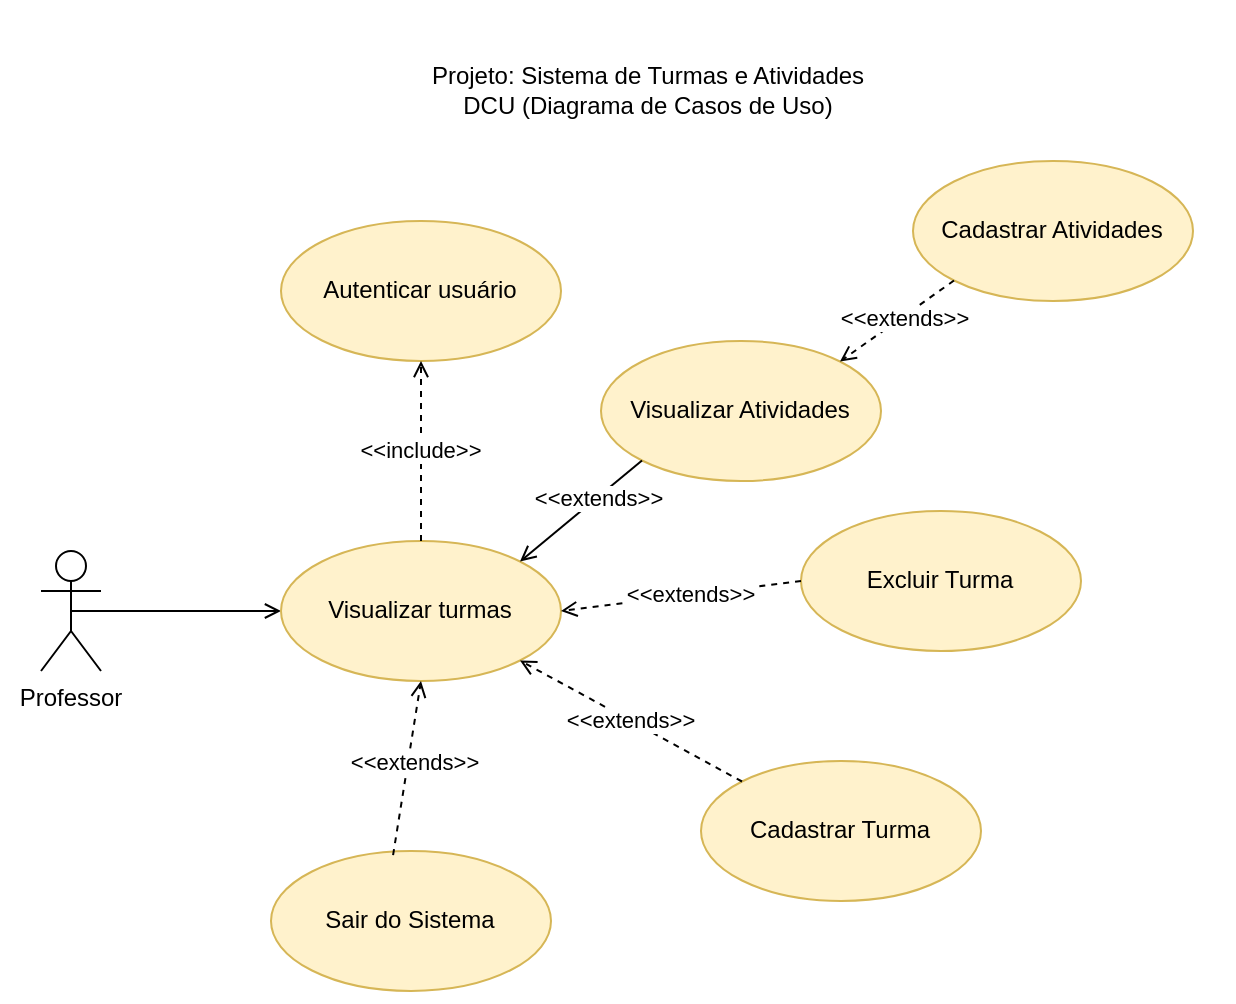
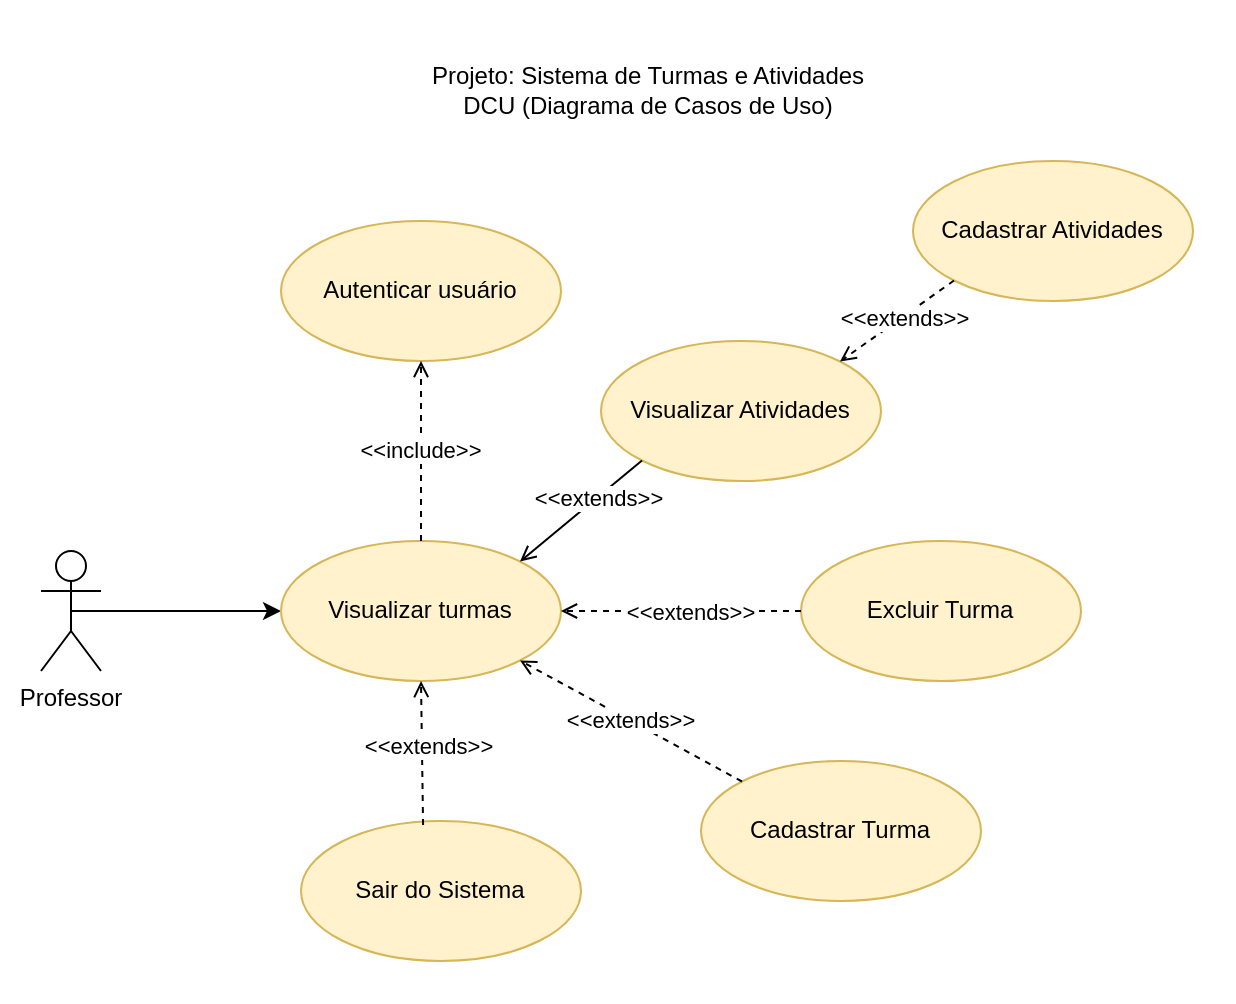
- <mxCell id="6" value="Excluir Turma" style="ellipse;whiteSpace=wrap;html=1;fillColor=#fff2cc;strokeColor=#d6b656;" vertex="1" parent="1"><mxGeometry x="400" y="255" width="140" height="70" as="geometry" /></mxCell>
+ <mxCell id="6" value="Excluir Turma" style="ellipse;whiteSpace=wrap;html=1;fillColor=#fff2cc;strokeColor=#d6b656;" vertex="1" parent="1"><mxGeometry x="400" y="270" width="140" height="70" as="geometry" /></mxCell>
- <mxCell id="3" style="edgeStyle=orthogonalEdgeStyle;rounded=0;orthogonalLoop=1;jettySize=auto;html=1;exitX=0.5;exitY=0.5;exitDx=0;exitDy=0;exitPerimeter=0;entryX=0;entryY=0.5;entryDx=0;entryDy=0;endArrow=open;" edge="1" parent="1" source="4" target="5"><mxGeometry relative="1" as="geometry" /></mxCell>
+ <mxCell id="3" style="edgeStyle=orthogonalEdgeStyle;rounded=0;orthogonalLoop=1;jettySize=auto;html=1;exitX=0.5;exitY=0.5;exitDx=0;exitDy=0;exitPerimeter=0;entryX=0;entryY=0.5;entryDx=0;entryDy=0;" edge="1" parent="1" source="4" target="5"><mxGeometry relative="1" as="geometry" /></mxCell>
- <mxCell id="14" value="Sair do Sistema" style="ellipse;whiteSpace=wrap;html=1;fillColor=#fff2cc;strokeColor=#d6b656;" vertex="1" parent="1"><mxGeometry x="135" y="425" width="140" height="70" as="geometry" /></mxCell>
+ <mxCell id="14" value="Sair do Sistema" style="ellipse;whiteSpace=wrap;html=1;fillColor=#fff2cc;strokeColor=#d6b656;" vertex="1" parent="1"><mxGeometry x="150" y="410" width="140" height="70" as="geometry" /></mxCell>
